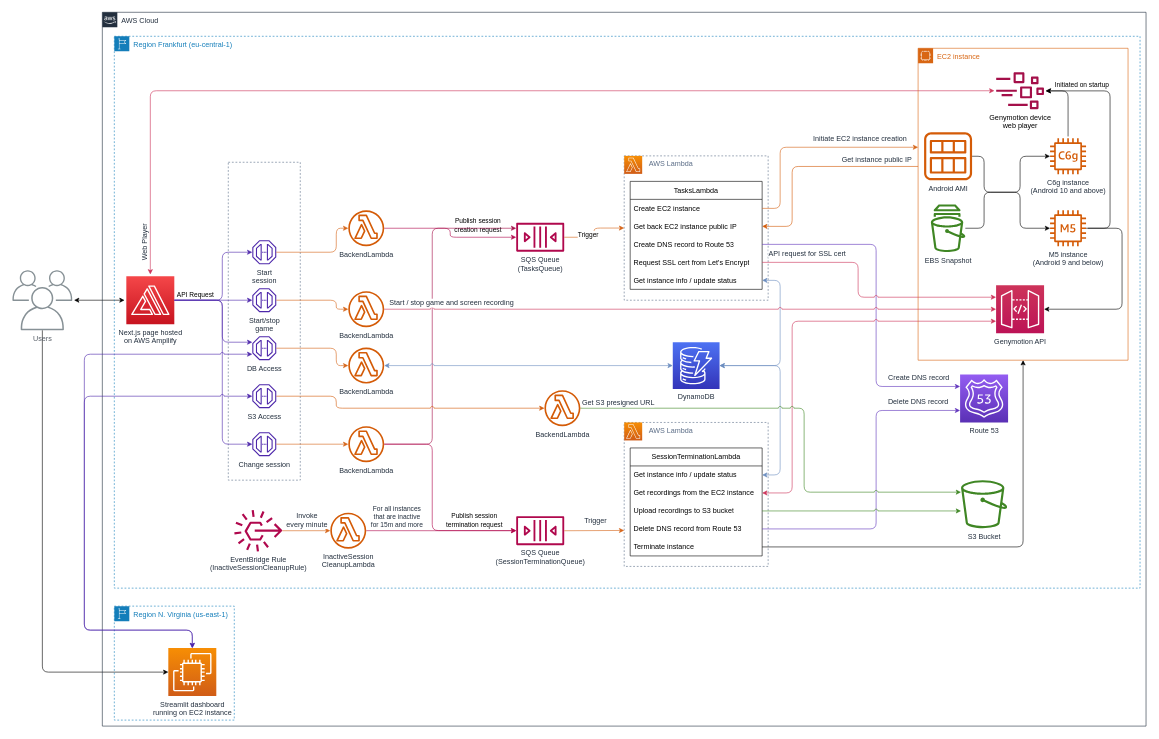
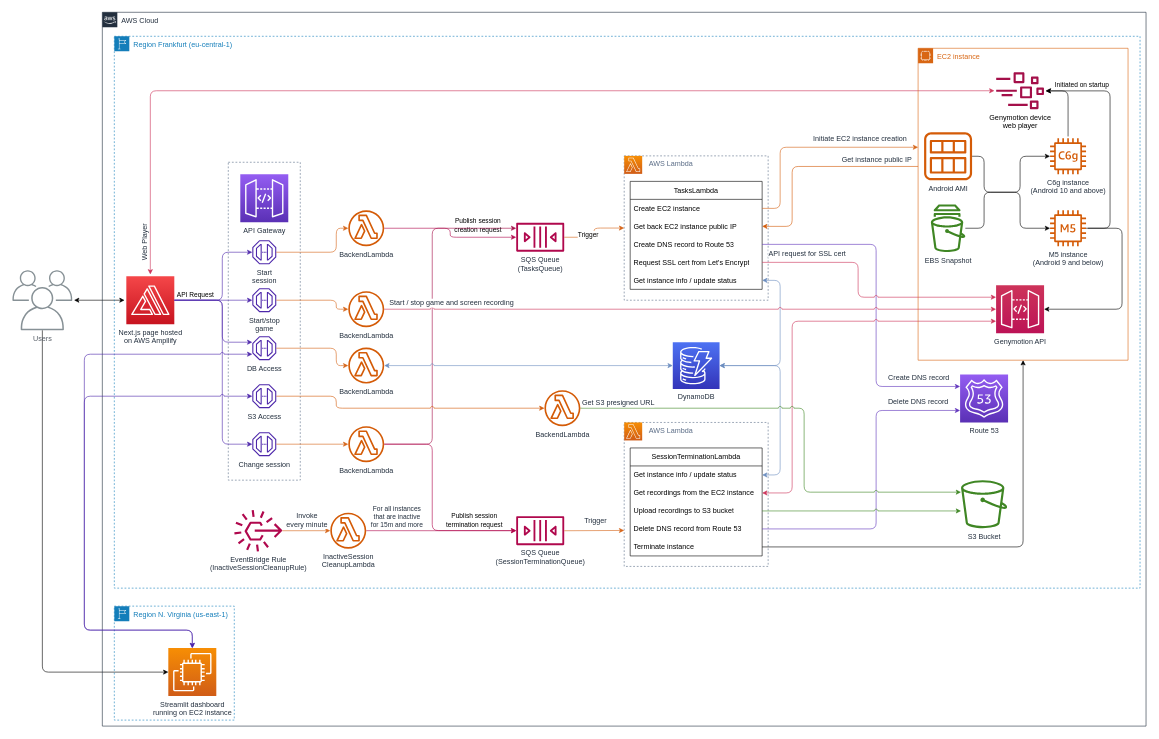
+ <mxCell id="9" value="API Gateway" style="sketch=0;points=[[0,0,0],[0.25,0,0],[0.5,0,0],[0.75,0,0],[1,0,0],[0,1,0],[0.25,1,0],[0.5,1,0],[0.75,1,0],[1,1,0],[0,0.25,0],[0,0.5,0],[0,0.75,0],[1,0.25,0],[1,0.5,0],[1,0.75,0]];outlineConnect=0;fontColor=#232F3E;gradientColor=#945DF2;gradientDirection=north;fillColor=#5A30B5;strokeColor=#ffffff;dashed=0;verticalLabelPosition=bottom;verticalAlign=top;align=center;html=1;fontSize=12;fontStyle=0;aspect=fixed;shape=mxgraph.aws4.resourceIcon;resIcon=mxgraph.aws4.api_gateway;" parent="8" vertex="1"><mxGeometry x="20" y="20" width="80" height="80" as="geometry" /></mxCell>
